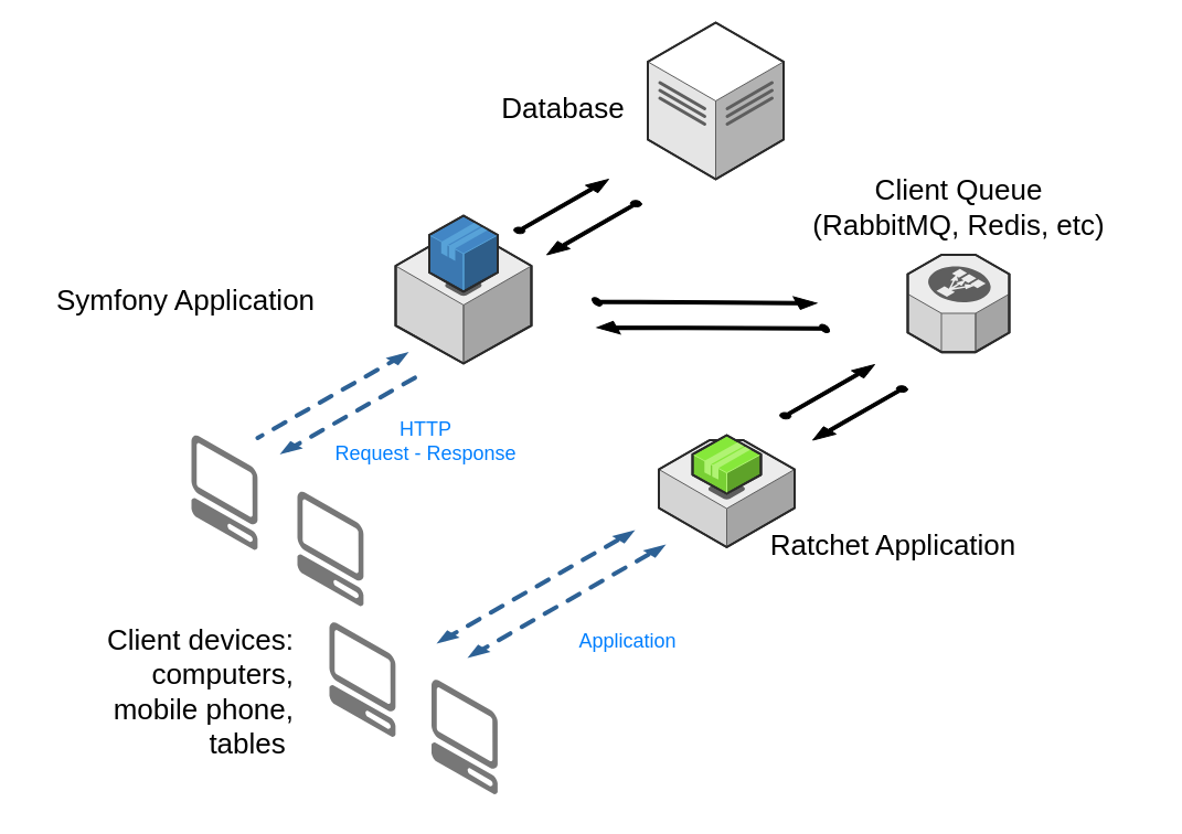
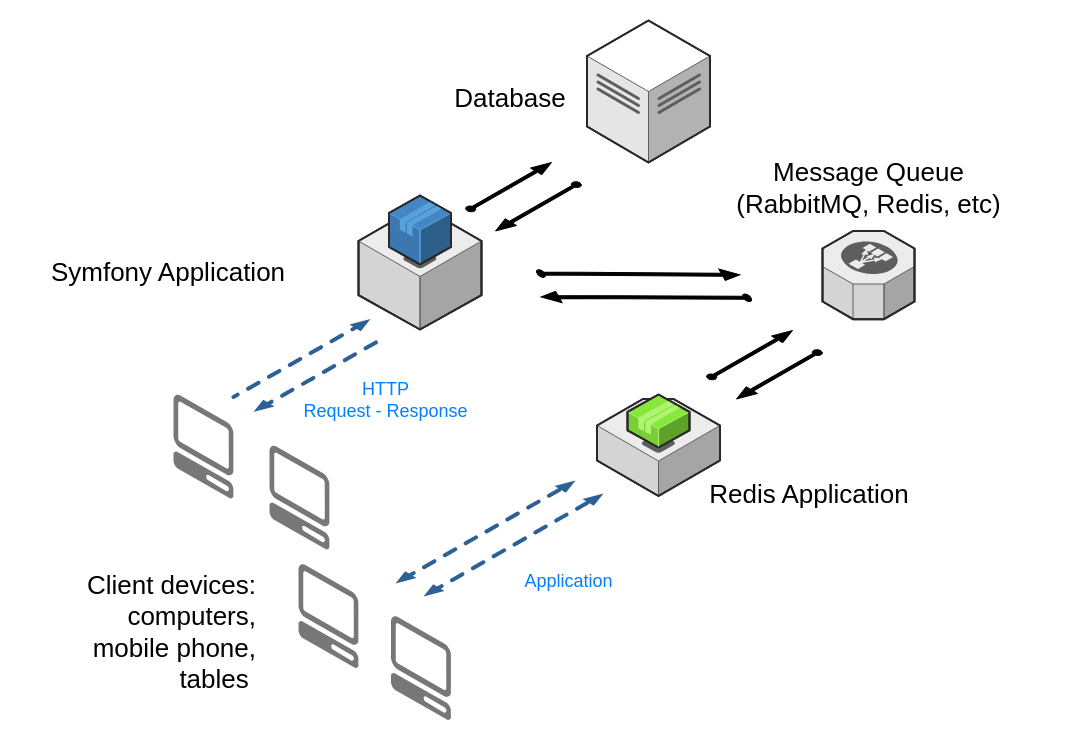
- <mxCell id="29" value="&lt;div style=&quot;font-size: 26px&quot;&gt;Client Queue &lt;br&gt;&lt;/div&gt;&lt;div style=&quot;font-size: 26px&quot;&gt;(RabbitMQ, Redis, etc)&lt;/div&gt;" style="text;html=1;strokeColor=none;fillColor=none;align=center;verticalAlign=middle;whiteSpace=wrap;rounded=0;fontSize=26;" vertex="1" parent="1"><mxGeometry x="687.5" y="153" width="361" height="70" as="geometry" /></mxCell>
+ <mxCell id="29" value="&lt;div style=&quot;font-size: 26px&quot;&gt;Message Queue &lt;br&gt;&lt;/div&gt;&lt;div style=&quot;font-size: 26px&quot;&gt;(RabbitMQ, Redis, etc)&lt;/div&gt;" style="text;html=1;strokeColor=none;fillColor=none;align=center;verticalAlign=middle;whiteSpace=wrap;rounded=0;fontSize=26;" vertex="1" parent="1"><mxGeometry x="687.5" y="153" width="361" height="70" as="geometry" /></mxCell>
- <mxCell id="28" value="&lt;div style=&quot;font-size: 26px;&quot;&gt;Ratchet Application&lt;/div&gt;&lt;div style=&quot;font-size: 26px;&quot;&gt;&lt;br style=&quot;font-size: 26px;&quot;&gt;&lt;/div&gt;" style="text;html=1;strokeColor=none;fillColor=none;align=center;verticalAlign=middle;whiteSpace=wrap;rounded=0;fontSize=26;" vertex="1" parent="1"><mxGeometry x="687.5" y="455.5" width="242" height="108" as="geometry" /></mxCell>
+ <mxCell id="28" value="&lt;div style=&quot;font-size: 26px;&quot;&gt;Redis Application&lt;/div&gt;&lt;div style=&quot;font-size: 26px;&quot;&gt;&lt;br style=&quot;font-size: 26px;&quot;&gt;&lt;/div&gt;" style="text;html=1;strokeColor=none;fillColor=none;align=center;verticalAlign=middle;whiteSpace=wrap;rounded=0;fontSize=26;" vertex="1" parent="1"><mxGeometry x="687.5" y="455.5" width="242" height="108" as="geometry" /></mxCell>
- <mxCell id="31" value="&lt;div style=&quot;font-size: 26px&quot;&gt;Client devices:&lt;br style=&quot;font-size: 26px&quot;&gt;&lt;/div&gt;&lt;div style=&quot;font-size: 26px&quot;&gt;computers, &lt;br style=&quot;font-size: 26px&quot;&gt;&lt;/div&gt;&lt;div style=&quot;font-size: 26px&quot;&gt;mobile phone, &lt;br style=&quot;font-size: 26px&quot;&gt;&lt;/div&gt;&lt;div style=&quot;font-size: 26px&quot;&gt;tables&amp;nbsp;&lt;/div&gt;" style="text;html=1;strokeColor=none;fillColor=none;align=right;verticalAlign=middle;whiteSpace=wrap;rounded=0;fontSize=26;" vertex="1" parent="1"><mxGeometry x="20" y="520" width="248" height="214" as="geometry" /></mxCell>
+ <mxCell id="31" value="&lt;div style=&quot;font-size: 26px&quot;&gt;Client devices:&lt;br style=&quot;font-size: 26px&quot;&gt;&lt;/div&gt;&lt;div style=&quot;font-size: 26px&quot;&gt;computers, &lt;br style=&quot;font-size: 26px&quot;&gt;&lt;/div&gt;&lt;div style=&quot;font-size: 26px&quot;&gt;mobile phone, &lt;br style=&quot;font-size: 26px&quot;&gt;&lt;/div&gt;&lt;div style=&quot;font-size: 26px&quot;&gt;tables&amp;nbsp;&lt;/div&gt;" style="text;html=1;strokeColor=none;fillColor=none;align=right;verticalAlign=middle;whiteSpace=wrap;rounded=0;fontSize=26;" vertex="1" parent="1"><mxGeometry x="10" y="525" width="248" height="214" as="geometry" /></mxCell>
